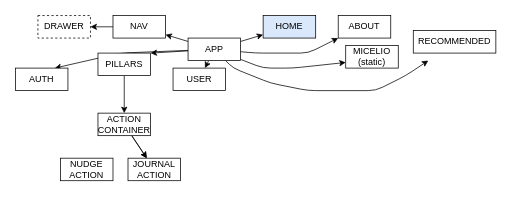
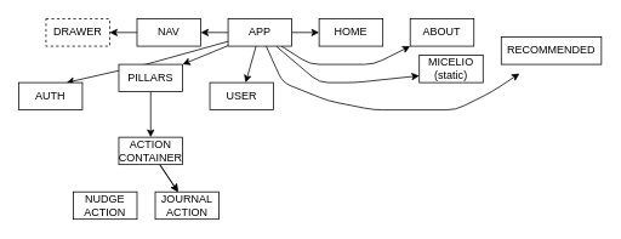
- <mxCell id="14" value="HOME" style="whiteSpace=wrap;html=1;fillColor=#dae8fc;" parent="1" vertex="1"><mxGeometry x="350" y="20" width="70" height="30" as="geometry" /></mxCell>
+ <mxCell id="14" value="HOME" style="whiteSpace=wrap;html=1;" parent="1" vertex="1"><mxGeometry x="350" y="20" width="70" height="30" as="geometry" /></mxCell>
- <mxCell id="13" value="APP" style="whiteSpace=wrap;html=1;" parent="1" vertex="1"><mxGeometry x="250" y="50" width="70" height="30" as="geometry" /></mxCell>
+ <mxCell id="13" value="APP" style="whiteSpace=wrap;html=1;" parent="1" vertex="1"><mxGeometry x="250" y="20" width="70" height="30" as="geometry" /></mxCell>
